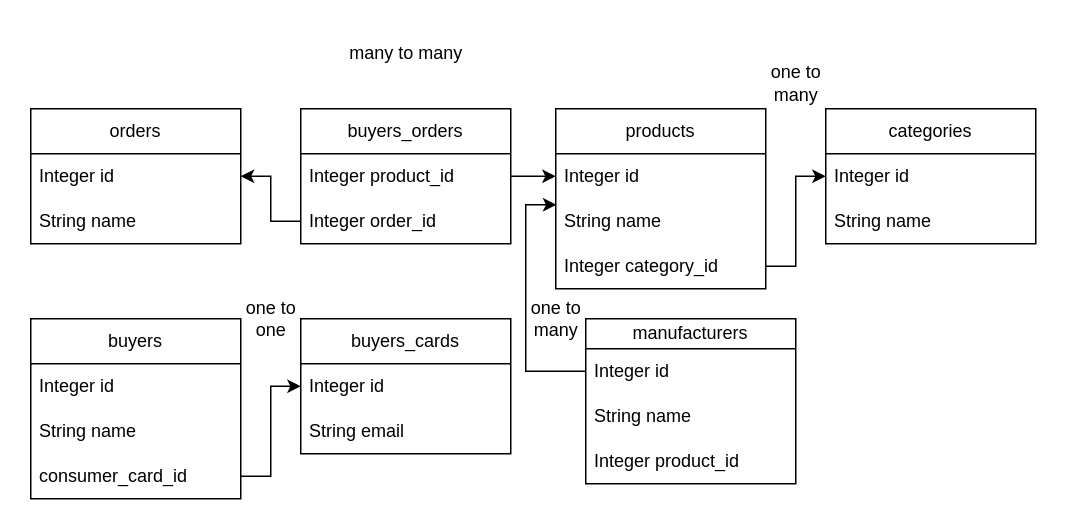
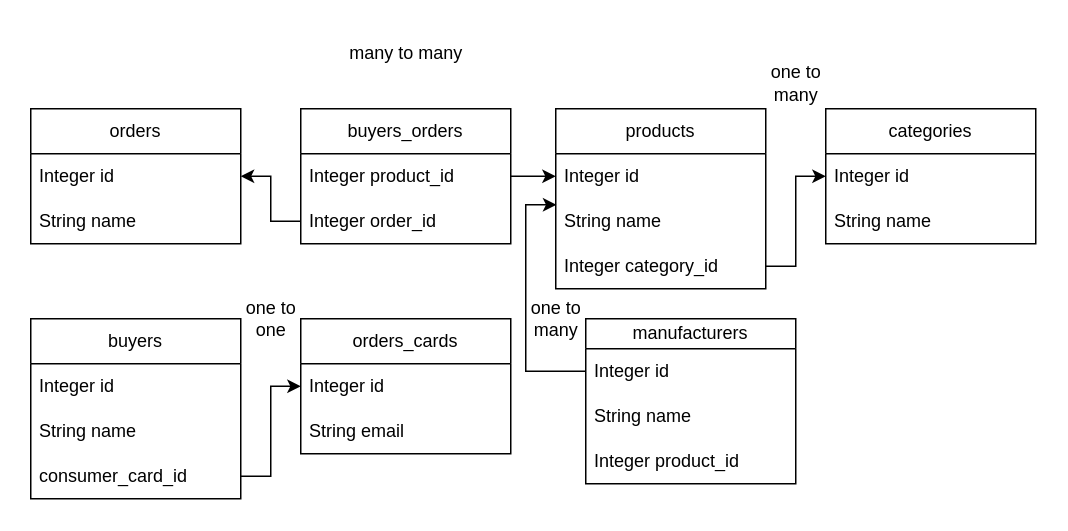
- <mxCell id="20" value="buyers_cards" style="swimlane;fontStyle=0;childLayout=stackLayout;horizontal=1;startSize=30;horizontalStack=0;resizeParent=1;resizeParentMax=0;resizeLast=0;collapsible=1;marginBottom=0;whiteSpace=wrap;html=1;" parent="1" vertex="1"><mxGeometry x="200" y="212" width="140" height="90" as="geometry" /></mxCell>
+ <mxCell id="20" value="orders_cards" style="swimlane;fontStyle=0;childLayout=stackLayout;horizontal=1;startSize=30;horizontalStack=0;resizeParent=1;resizeParentMax=0;resizeLast=0;collapsible=1;marginBottom=0;whiteSpace=wrap;html=1;" parent="1" vertex="1"><mxGeometry x="200" y="212" width="140" height="90" as="geometry" /></mxCell>
